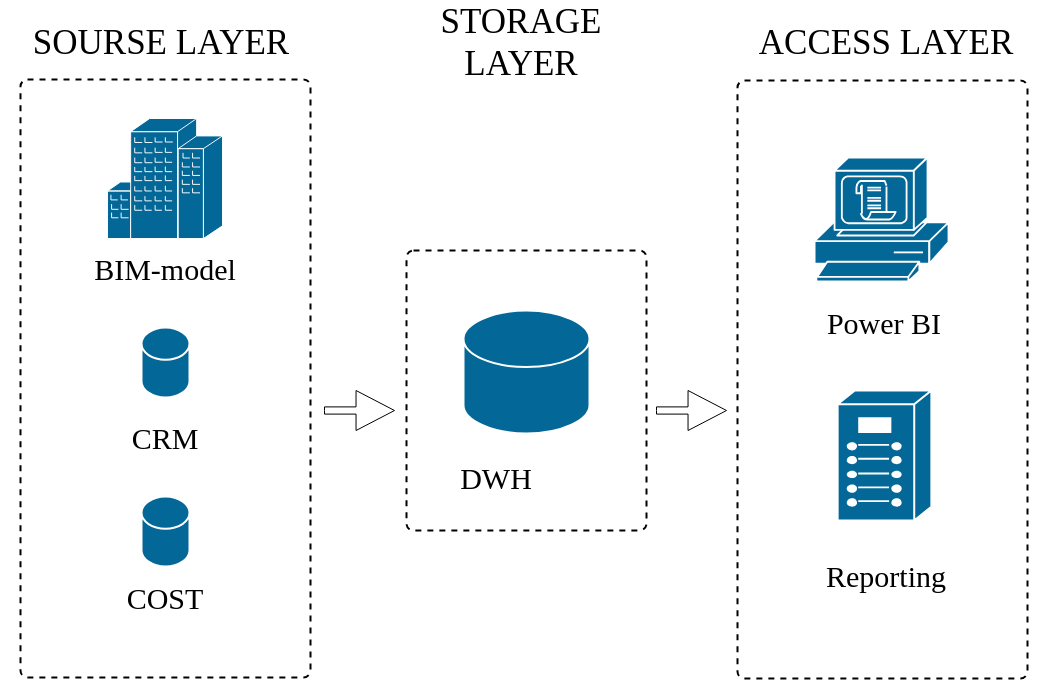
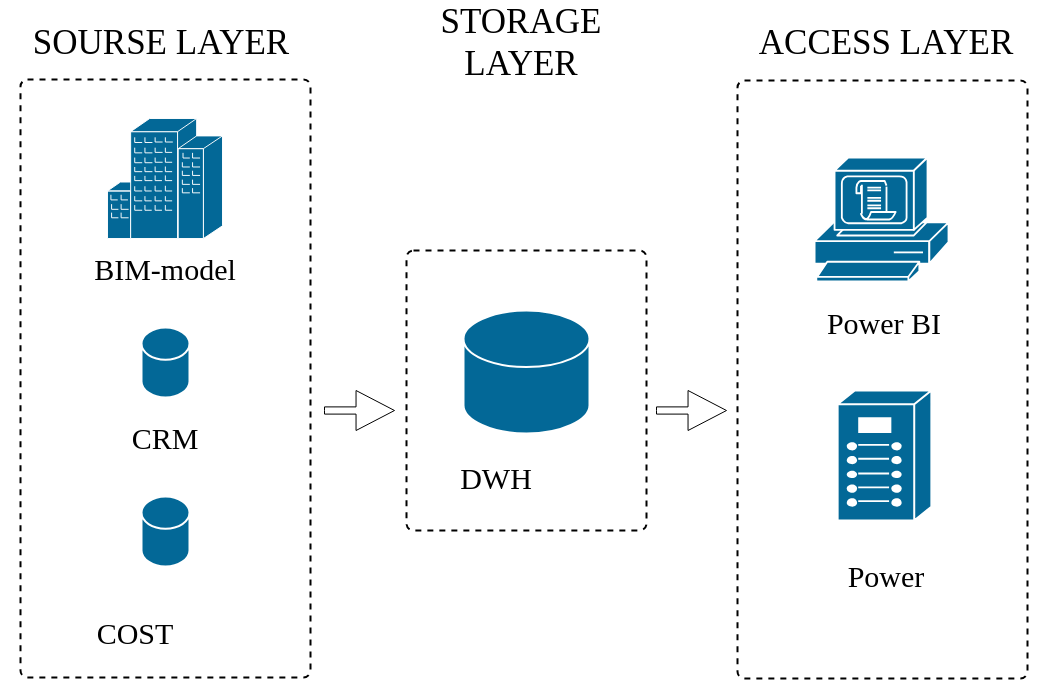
- <mxCell id="17" value="&lt;font style=&quot;font-size: 30px;&quot;&gt;Reporting&lt;/font&gt;" style="text;html=1;strokeColor=none;fillColor=none;align=center;verticalAlign=middle;whiteSpace=wrap;rounded=0;labelBackgroundColor=none;fontFamily=Lucida Console;fontSize=40;" vertex="1" parent="1"><mxGeometry x="796" y="551" width="180" height="30" as="geometry" /></mxCell>
+ <mxCell id="17" value="&lt;font style=&quot;font-size: 30px;&quot;&gt;Power&lt;/font&gt;" style="text;html=1;strokeColor=none;fillColor=none;align=center;verticalAlign=middle;whiteSpace=wrap;rounded=0;labelBackgroundColor=none;fontFamily=Lucida Console;fontSize=40;" vertex="1" parent="1"><mxGeometry x="796" y="551" width="180" height="30" as="geometry" /></mxCell>
- <mxCell id="21" value="&lt;font style=&quot;font-size: 30px;&quot;&gt;COST&lt;/font&gt;" style="text;html=1;strokeColor=none;fillColor=none;align=center;verticalAlign=middle;whiteSpace=wrap;rounded=0;labelBackgroundColor=none;fontFamily=Lucida Console;fontSize=40;" vertex="1" parent="1"><mxGeometry x="75" y="573" width="180" height="30" as="geometry" /></mxCell>
+ <mxCell id="21" value="&lt;font style=&quot;font-size: 30px;&quot;&gt;COST&lt;/font&gt;" style="text;html=1;strokeColor=none;fillColor=none;align=center;verticalAlign=middle;whiteSpace=wrap;rounded=0;labelBackgroundColor=none;fontFamily=Lucida Console;fontSize=40;" vertex="1" parent="1"><mxGeometry x="45" y="608" width="180" height="30" as="geometry" /></mxCell>
